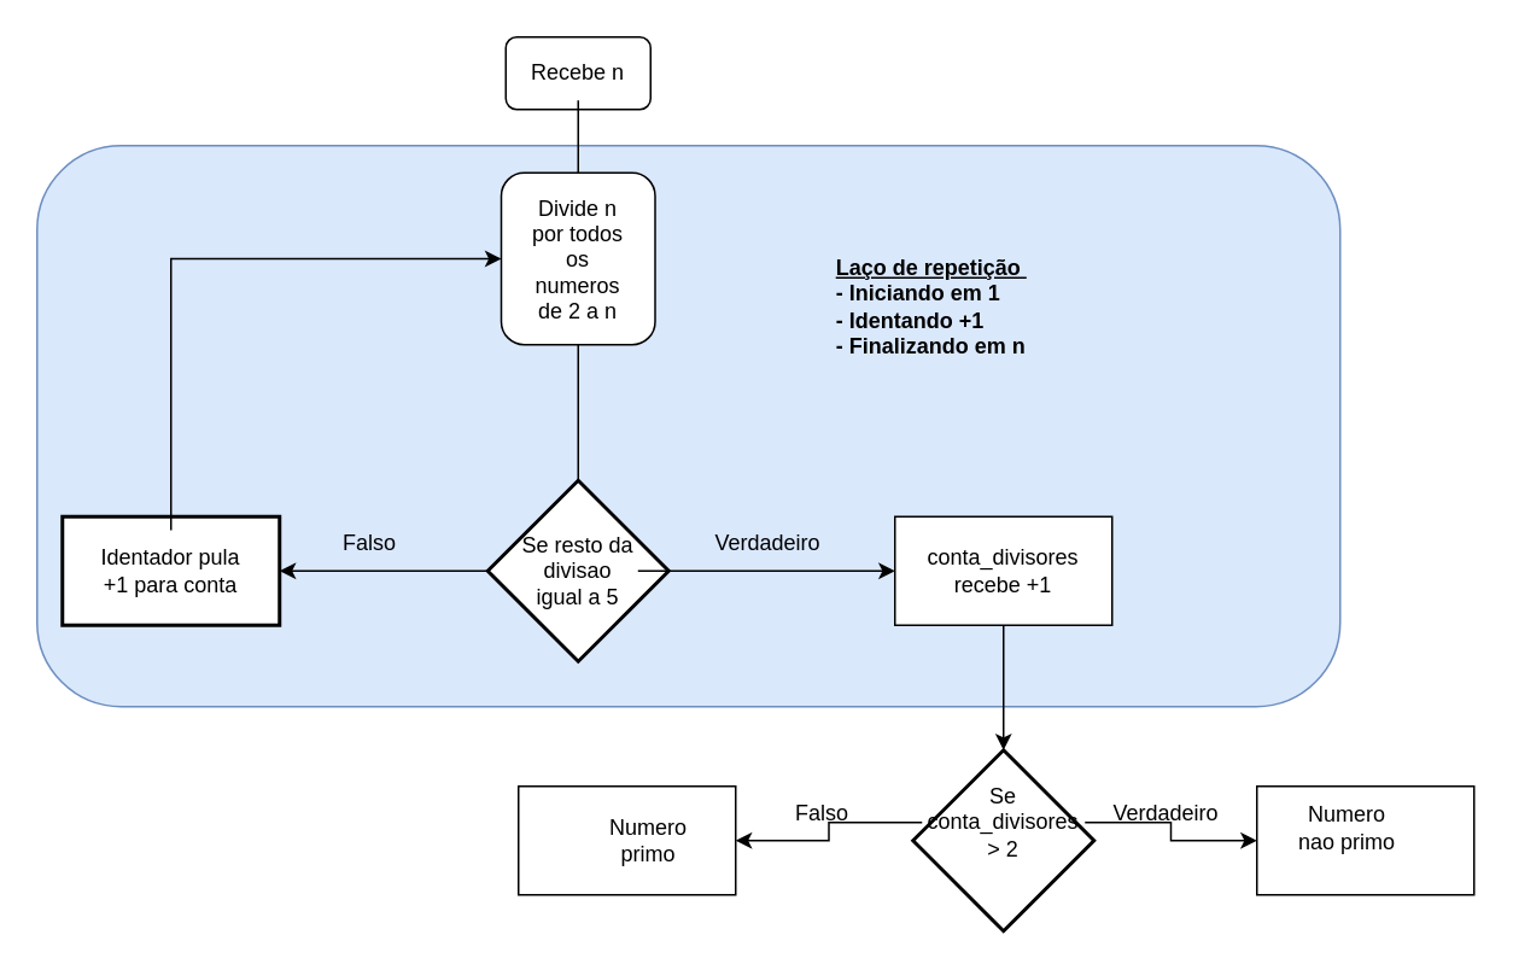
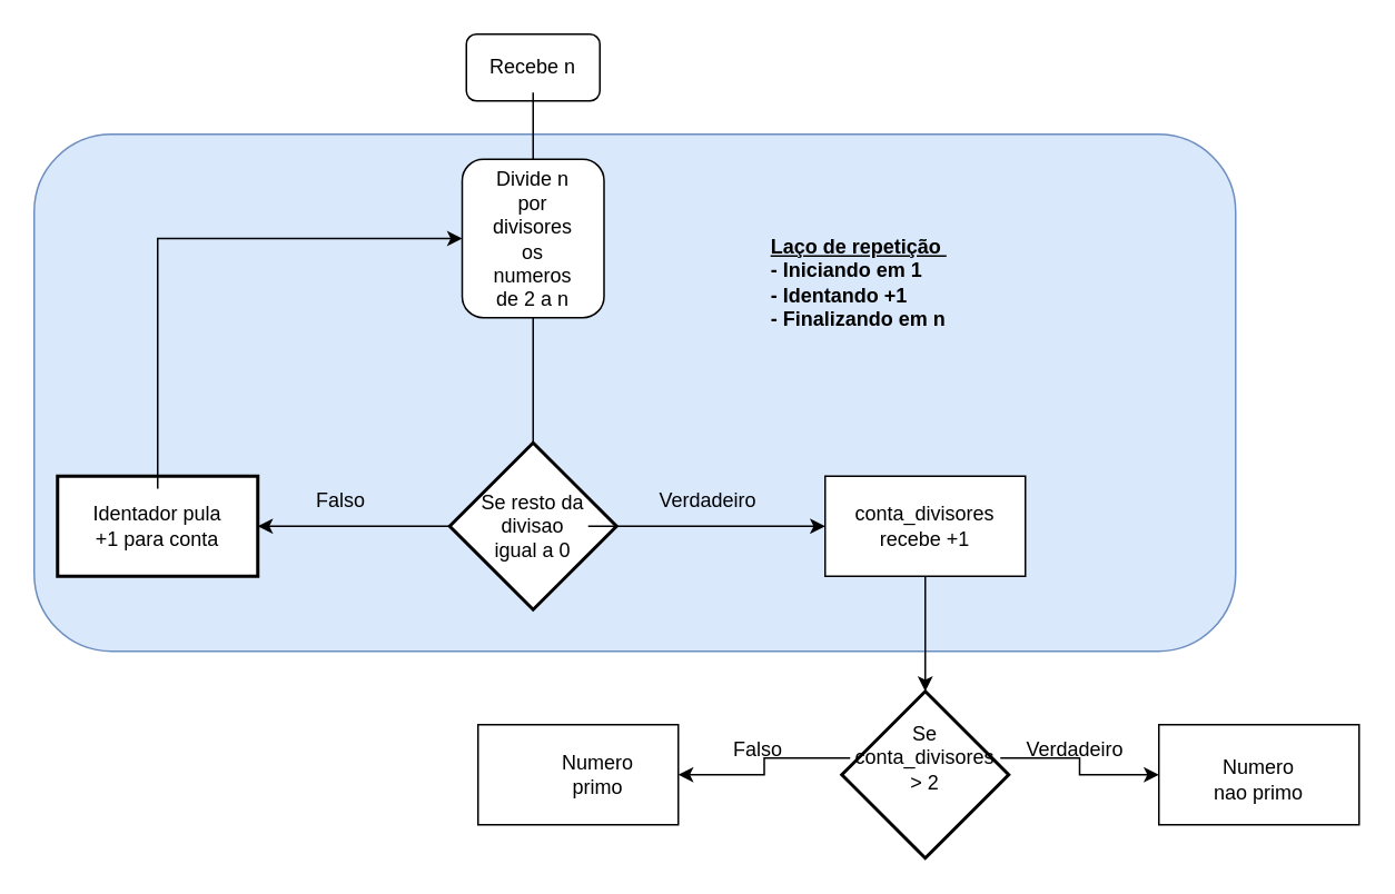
- <mxCell id="8" value="&lt;font style=&quot;vertical-align: inherit;&quot;&gt;&lt;font style=&quot;vertical-align: inherit;&quot;&gt;Divide n por todos os numeros de 2 a n&lt;/font&gt;&lt;/font&gt;" style="text;strokeColor=none;align=center;fillColor=none;html=1;verticalAlign=middle;whiteSpace=wrap;rounded=0;" parent="1" vertex="1"><mxGeometry x="289" y="95" width="60" height="95" as="geometry" /></mxCell>
+ <mxCell id="8" value="&lt;font style=&quot;vertical-align: inherit;&quot;&gt;&lt;font style=&quot;vertical-align: inherit;&quot;&gt;Divide n por divisores os numeros de 2 a n&lt;/font&gt;&lt;/font&gt;" style="text;strokeColor=none;align=center;fillColor=none;html=1;verticalAlign=middle;whiteSpace=wrap;rounded=0;" parent="1" vertex="1"><mxGeometry x="289" y="95" width="60" height="95" as="geometry" /></mxCell>
- <mxCell id="12" value="Se resto da divisao igual a 5" style="text;strokeColor=none;align=center;fillColor=none;html=1;verticalAlign=middle;whiteSpace=wrap;rounded=0;" parent="1" vertex="1"><mxGeometry x="286" y="282.5" width="66" height="65" as="geometry" /></mxCell>
+ <mxCell id="12" value="Se resto da divisao igual a 0" style="text;strokeColor=none;align=center;fillColor=none;html=1;verticalAlign=middle;whiteSpace=wrap;rounded=0;" parent="1" vertex="1"><mxGeometry x="286" y="282.5" width="66" height="65" as="geometry" /></mxCell>
- <mxCell id="26" value="Numero nao primo" style="text;strokeColor=none;align=center;fillColor=none;html=1;verticalAlign=middle;whiteSpace=wrap;rounded=0;" parent="1" vertex="1"><mxGeometry x="714" y="445" width="60" height="24" as="geometry" /></mxCell>
+ <mxCell id="26" value="Numero nao primo" style="text;strokeColor=none;align=center;fillColor=none;html=1;verticalAlign=middle;whiteSpace=wrap;rounded=0;" parent="1" vertex="1"><mxGeometry x="724" y="455" width="60" height="24" as="geometry" /></mxCell>
